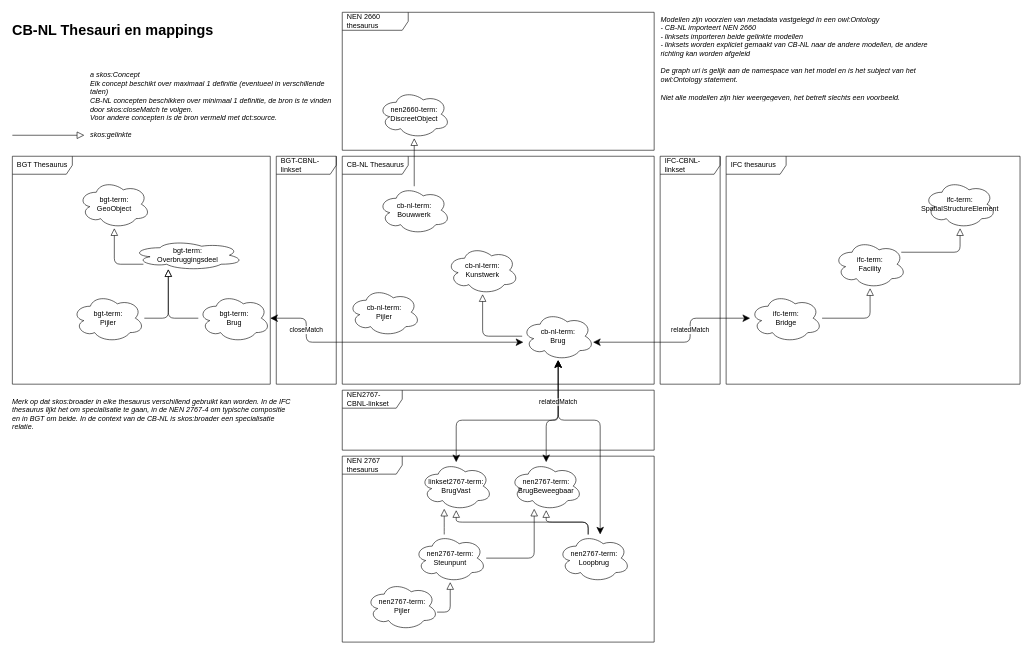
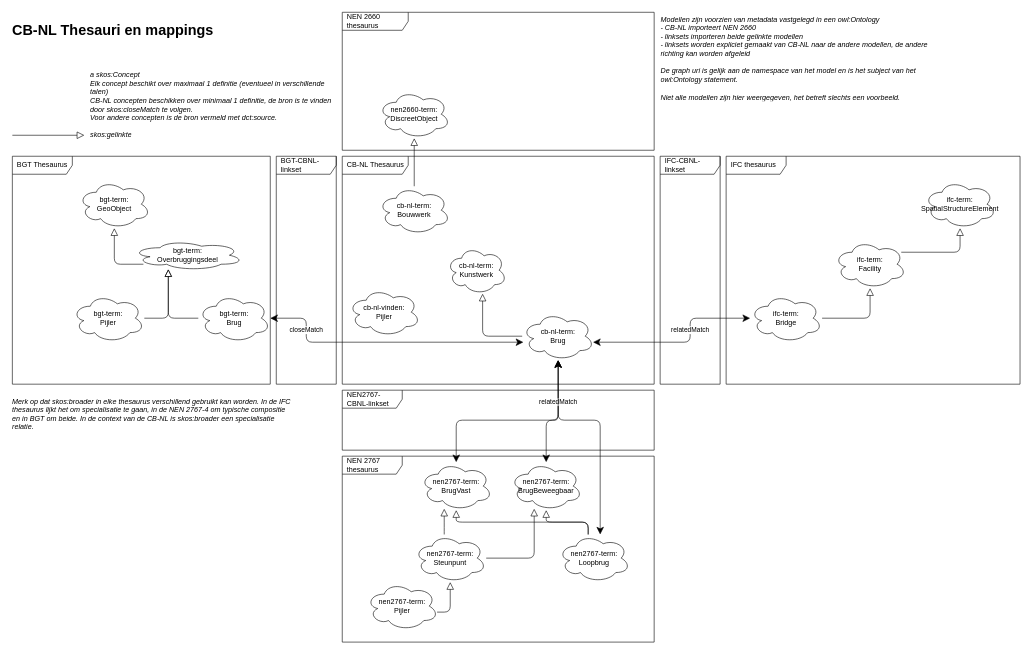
- <mxCell id="8" value="cb-nl-term:&lt;br&gt;Kunstwerk" style="ellipse;shape=cloud;whiteSpace=wrap;html=1;" vertex="1" parent="1"><mxGeometry x="744" y="410" width="120" height="80" as="geometry" /></mxCell>
+ <mxCell id="8" value="cb-nl-term:&lt;br&gt;Kunstwerk" style="ellipse;shape=cloud;whiteSpace=wrap;html=1;" vertex="1" parent="1"><mxGeometry x="744" y="410" width="100" height="80" as="geometry" /></mxCell>
- <mxCell id="48" value="cb-nl-term:&lt;br&gt;Pijler" style="ellipse;shape=cloud;whiteSpace=wrap;html=1;" vertex="1" parent="1"><mxGeometry x="580" y="480" width="120" height="80" as="geometry" /></mxCell>
+ <mxCell id="48" value="cb-nl-vinden:&lt;br&gt;Pijler" style="ellipse;shape=cloud;whiteSpace=wrap;html=1;" vertex="1" parent="1"><mxGeometry x="580" y="480" width="120" height="80" as="geometry" /></mxCell>
- <mxCell id="27" value="linkset2767-term:&lt;br&gt;BrugVast" style="ellipse;shape=cloud;whiteSpace=wrap;html=1;" vertex="1" parent="1"><mxGeometry x="700" y="770" width="120" height="80" as="geometry" /></mxCell>
+ <mxCell id="27" value="nen2767-term:&lt;br&gt;BrugVast" style="ellipse;shape=cloud;whiteSpace=wrap;html=1;" vertex="1" parent="1"><mxGeometry x="700" y="770" width="120" height="80" as="geometry" /></mxCell>
